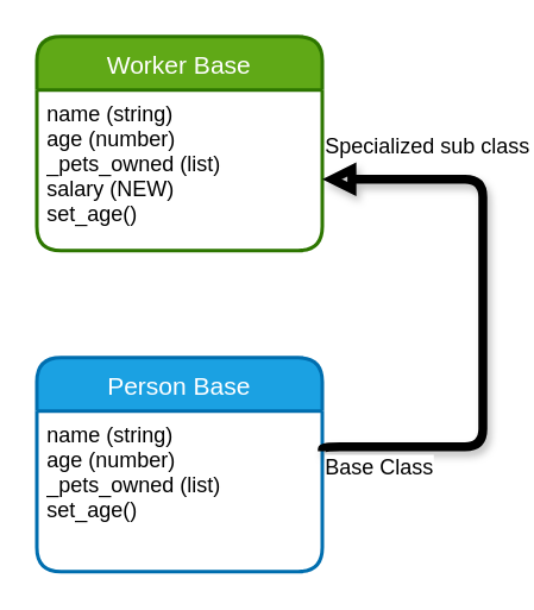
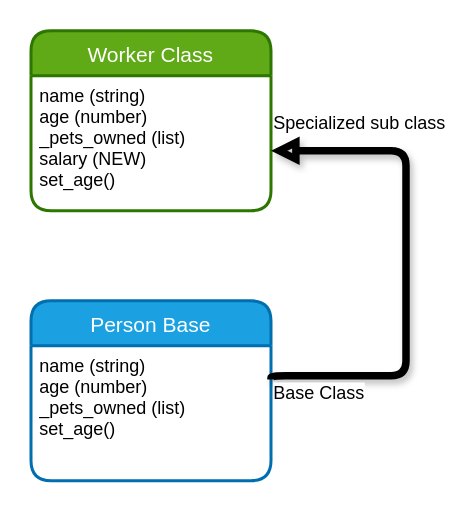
- <mxCell id="4" value="Worker Base" style="swimlane;childLayout=stackLayout;horizontal=1;startSize=30;horizontalStack=0;rounded=1;fontSize=14;fontStyle=0;strokeWidth=2;resizeParent=0;resizeLast=1;shadow=0;dashed=0;align=center;fillColor=#60a917;strokeColor=#2D7600;fontColor=#ffffff;" parent="1" vertex="1"><mxGeometry x="20" y="20" width="160" height="120" as="geometry" /></mxCell>
+ <mxCell id="4" value="Worker Class" style="swimlane;childLayout=stackLayout;horizontal=1;startSize=30;horizontalStack=0;rounded=1;fontSize=14;fontStyle=0;strokeWidth=2;resizeParent=0;resizeLast=1;shadow=0;dashed=0;align=center;fillColor=#60a917;strokeColor=#2D7600;fontColor=#ffffff;" parent="1" vertex="1"><mxGeometry x="20" y="20" width="160" height="120" as="geometry" /></mxCell>
